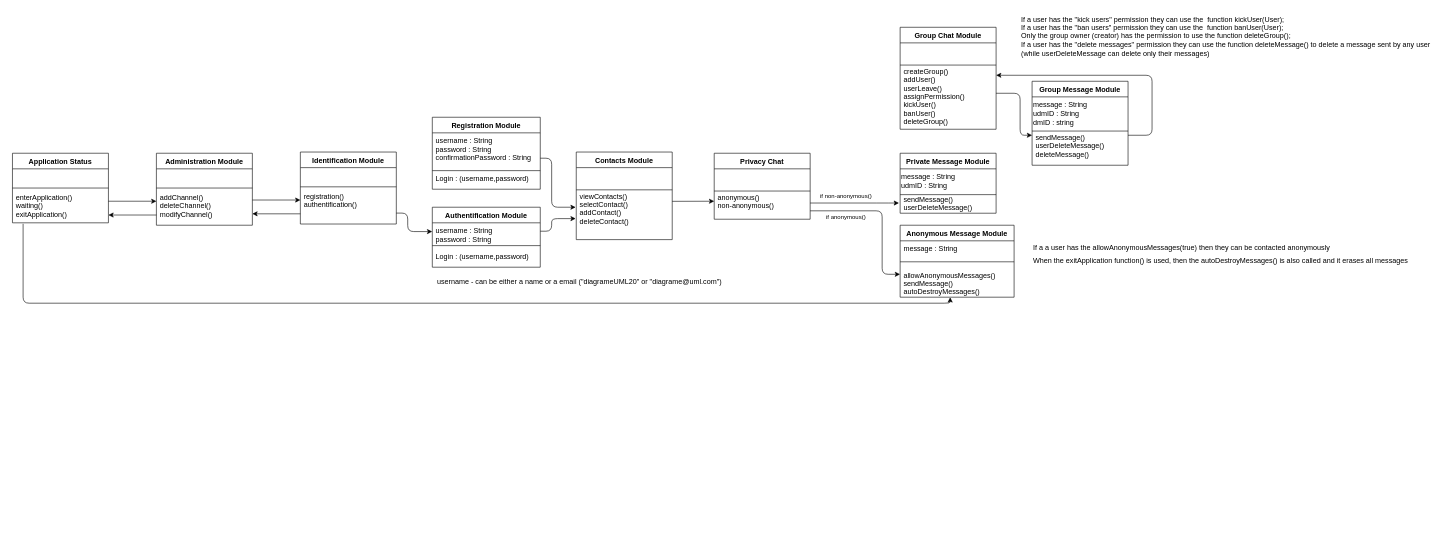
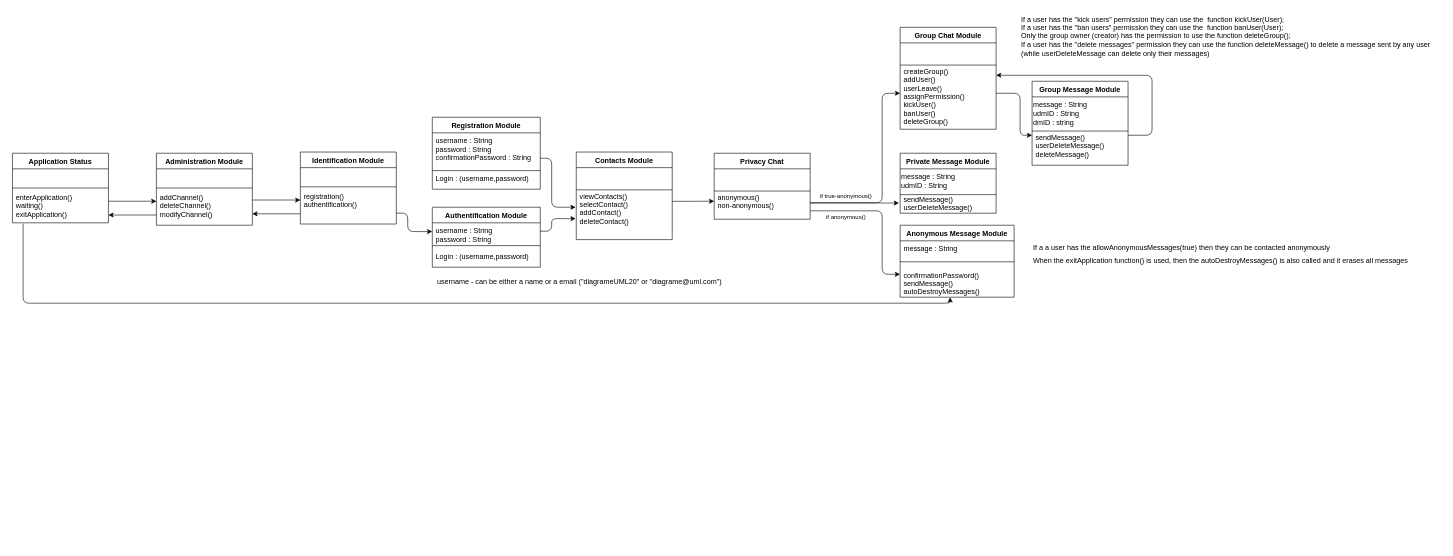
+ <mxCell id="40" value="" style="edgeStyle=elbowEdgeStyle;elbow=horizontal;endArrow=classic;html=1;fontSize=12;exitX=1;exitY=0.75;exitDx=0;exitDy=0;entryX=0;entryY=0.143;entryDx=0;entryDy=0;entryPerimeter=0;" edge="1" parent="1" source="29" target="35"><mxGeometry width="50" height="50" relative="1" as="geometry"><mxPoint x="1370" y="205" as="sourcePoint" /><mxPoint x="1420" y="155" as="targetPoint" /><Array as="points"><mxPoint x="1470" y="245" /></Array></mxGeometry></mxCell>
- <mxCell id="41" value="&lt;font style=&quot;font-size: 10px&quot;&gt;if non-anonymous()&lt;/font&gt;" style="text;html=1;strokeColor=none;fillColor=none;align=center;verticalAlign=middle;whiteSpace=wrap;rounded=0;sketch=0;fontSize=12;" vertex="1" parent="1"><mxGeometry x="1340" y="316" width="140" height="20" as="geometry" /></mxCell>
+ <mxCell id="41" value="&lt;font style=&quot;font-size: 10px&quot;&gt;if true-anonymous()&lt;/font&gt;" style="text;html=1;strokeColor=none;fillColor=none;align=center;verticalAlign=middle;whiteSpace=wrap;rounded=0;sketch=0;fontSize=12;" vertex="1" parent="1"><mxGeometry x="1340" y="316" width="140" height="20" as="geometry" /></mxCell>
- <mxCell id="56" value="allowAnonymousMessages()&#10;sendMessage()&#10;autoDestroyMessages()&#10;" style="text;strokeColor=none;fillColor=none;align=left;verticalAlign=top;spacingLeft=4;spacingRight=4;overflow=hidden;rotatable=0;points=[[0,0.5],[1,0.5]];portConstraint=eastwest;" vertex="1" parent="53"><mxGeometry y="70" width="190" height="50" as="geometry" /></mxCell>
+ <mxCell id="56" value="confirmationPassword()&#10;sendMessage()&#10;autoDestroyMessages()&#10;" style="text;strokeColor=none;fillColor=none;align=left;verticalAlign=top;spacingLeft=4;spacingRight=4;overflow=hidden;rotatable=0;points=[[0,0.5],[1,0.5]];portConstraint=eastwest;" vertex="1" parent="53"><mxGeometry y="70" width="190" height="50" as="geometry" /></mxCell>
